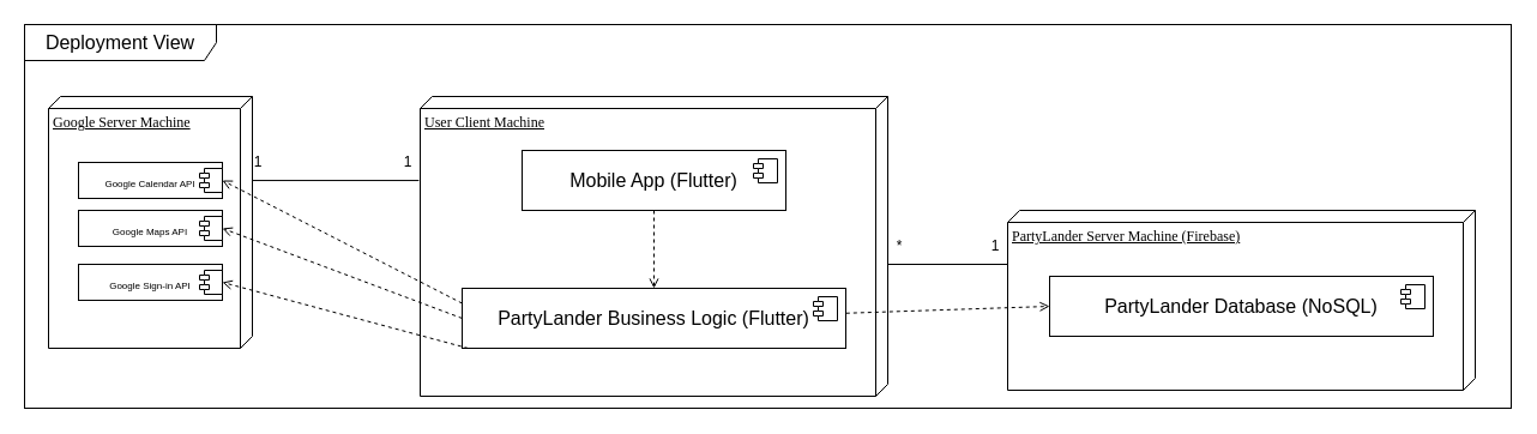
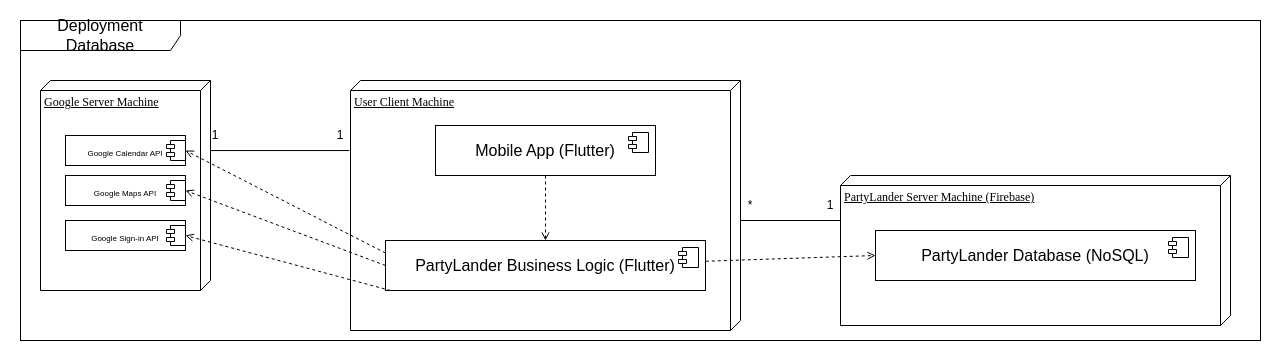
- <mxCell id="18" value="Deployment View" style="shape=umlFrame;whiteSpace=wrap;html=1;pointerEvents=0;recursiveResize=0;container=1;collapsible=0;width=160;fontSize=16;" parent="1" vertex="1"><mxGeometry x="20" width="1240" height="320" as="geometry" y="20" /></mxCell>
+ <mxCell id="18" value="Deployment Database" style="shape=umlFrame;whiteSpace=wrap;html=1;pointerEvents=0;recursiveResize=0;container=1;collapsible=0;width=160;fontSize=16;" parent="1" vertex="1"><mxGeometry x="20" width="1240" height="320" as="geometry" y="20" /></mxCell>
